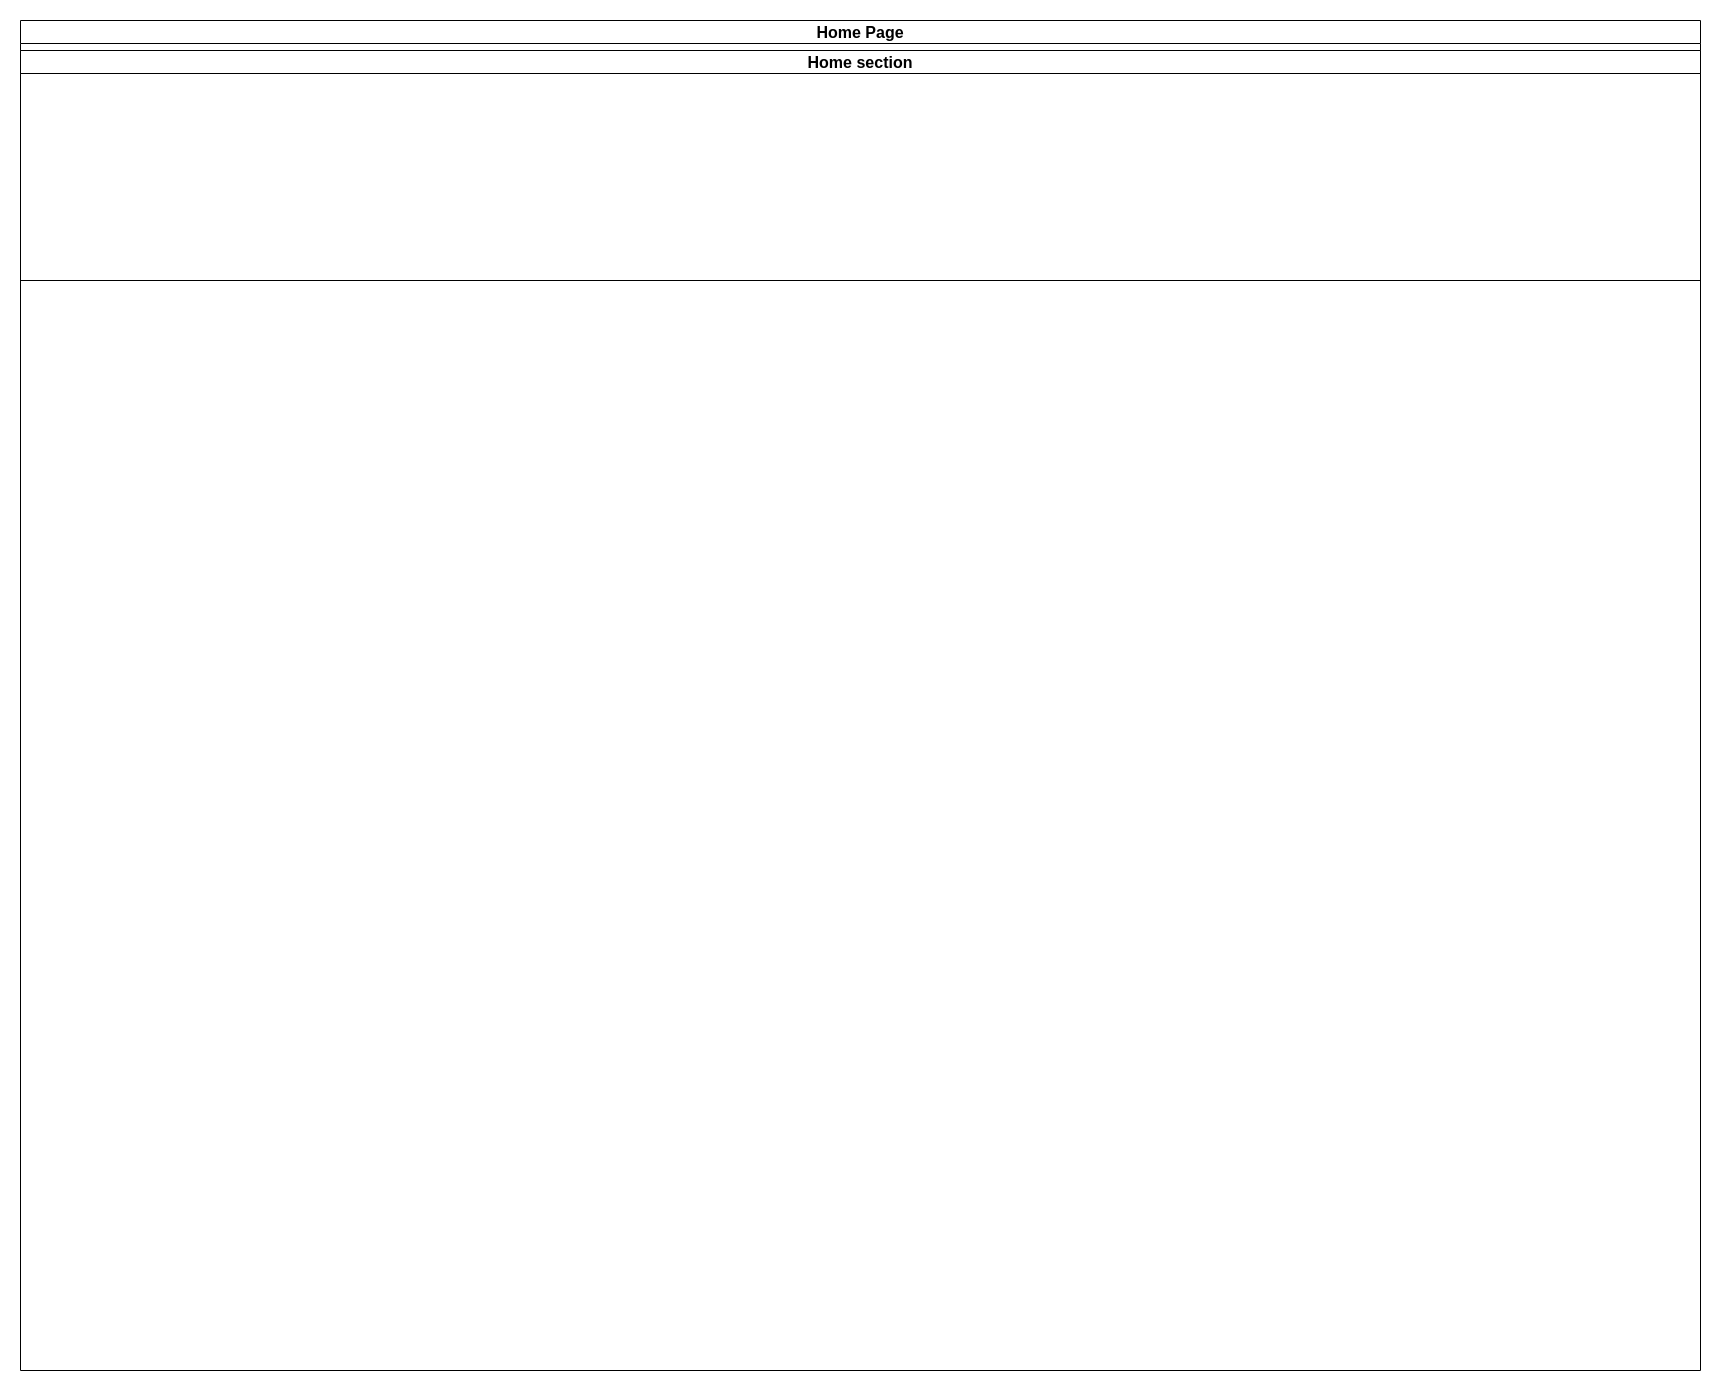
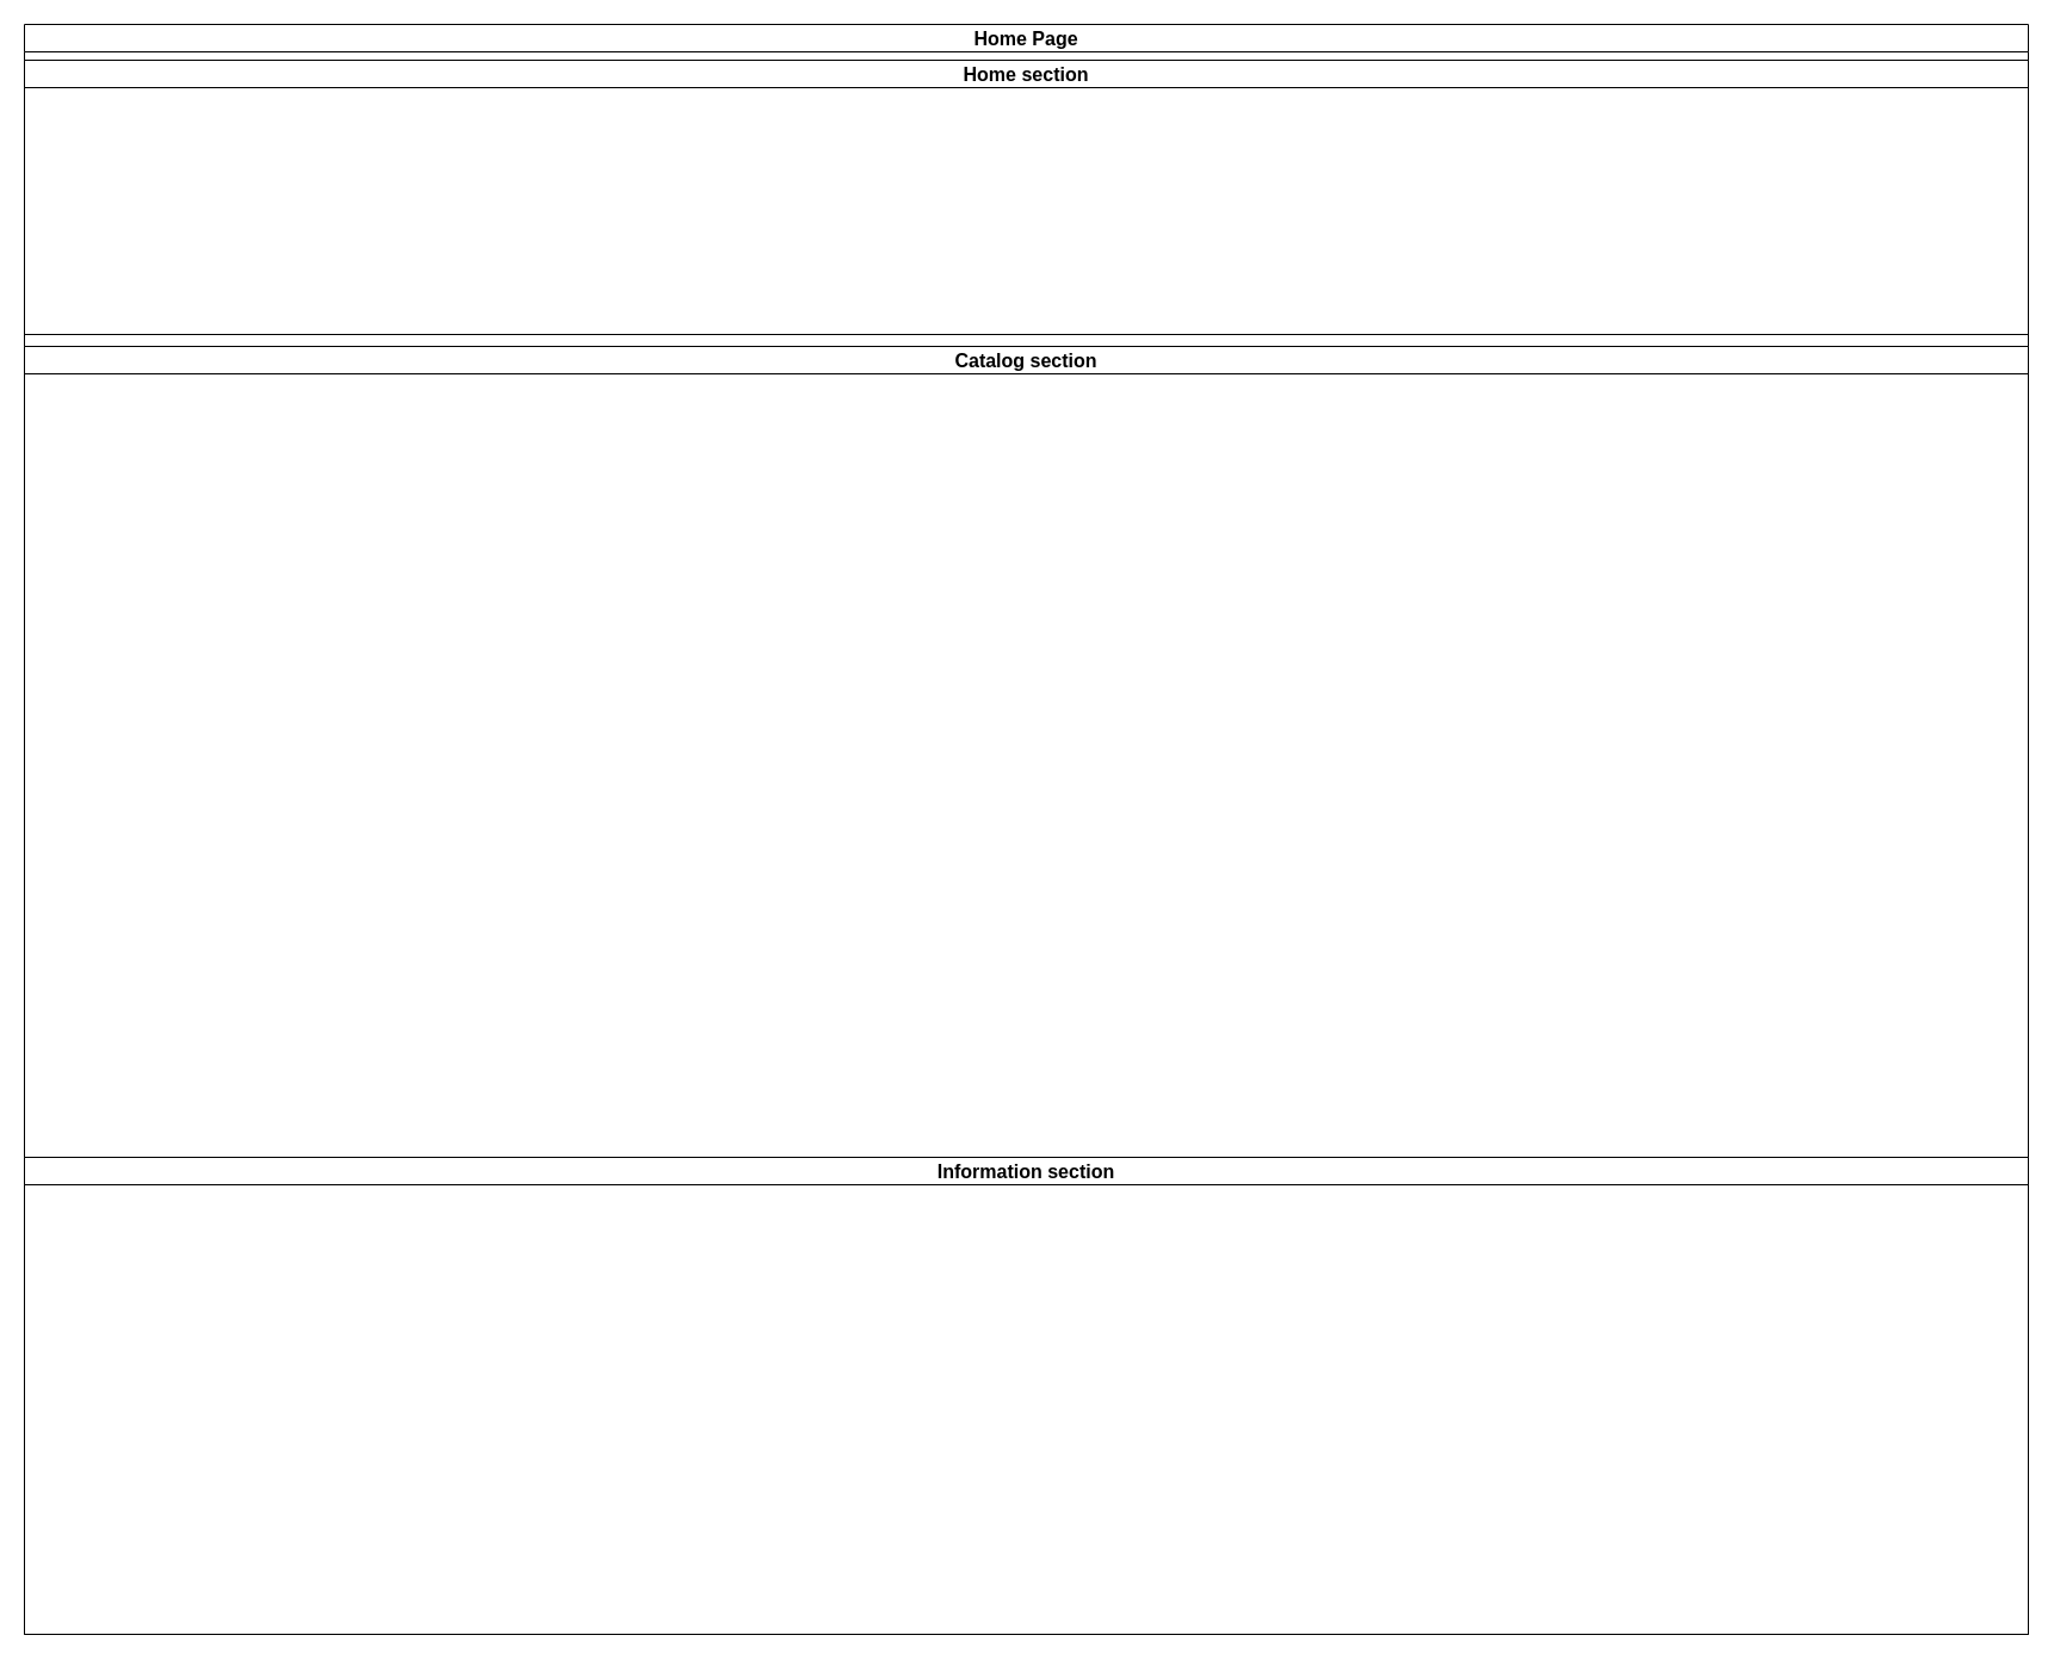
+ <mxCell id="4" value="Catalog section" style="swimlane;whiteSpace=wrap;html=1;fontSize=16;" vertex="1" parent="2"><mxGeometry y="270" width="1680" height="680" as="geometry" /></mxCell>
+ <mxCell id="5" value="Information section" style="swimlane;whiteSpace=wrap;html=1;fontSize=16;" vertex="1" parent="2"><mxGeometry y="950" width="1680" height="400" as="geometry" /></mxCell>
